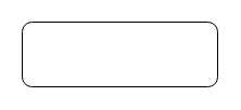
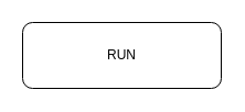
+ <mxCell id="3" value="RUN" style="text;html=1;strokeColor=none;fillColor=none;align=center;verticalAlign=middle;whiteSpace=wrap;rounded=0;" vertex="1" parent="1"><mxGeometry x="20" y="20" width="180" height="60" as="geometry" /></mxCell>
